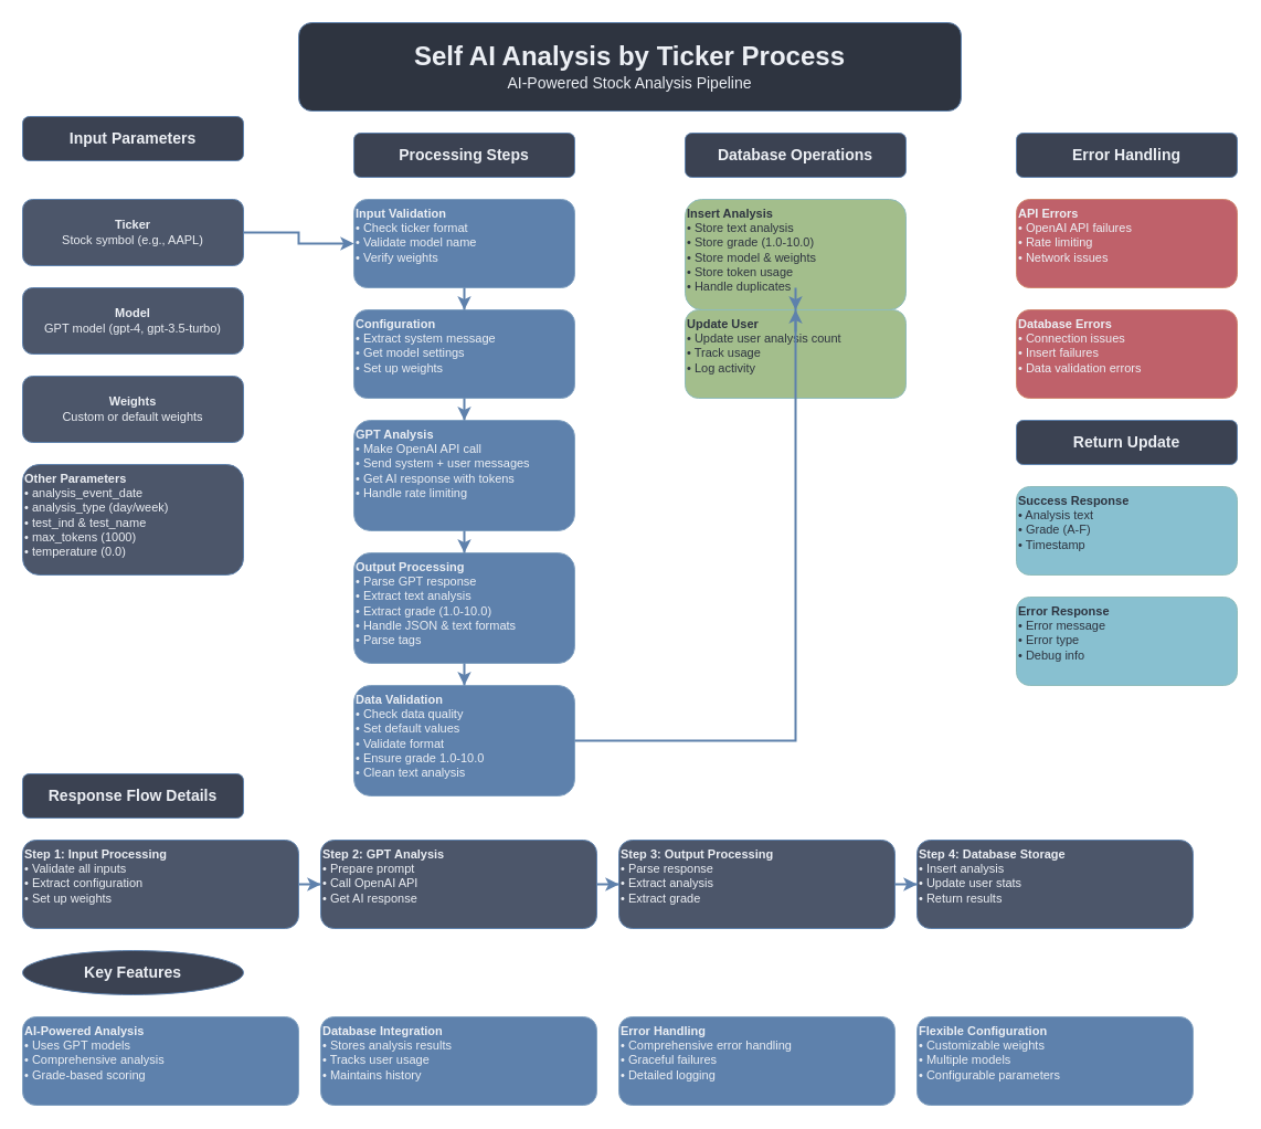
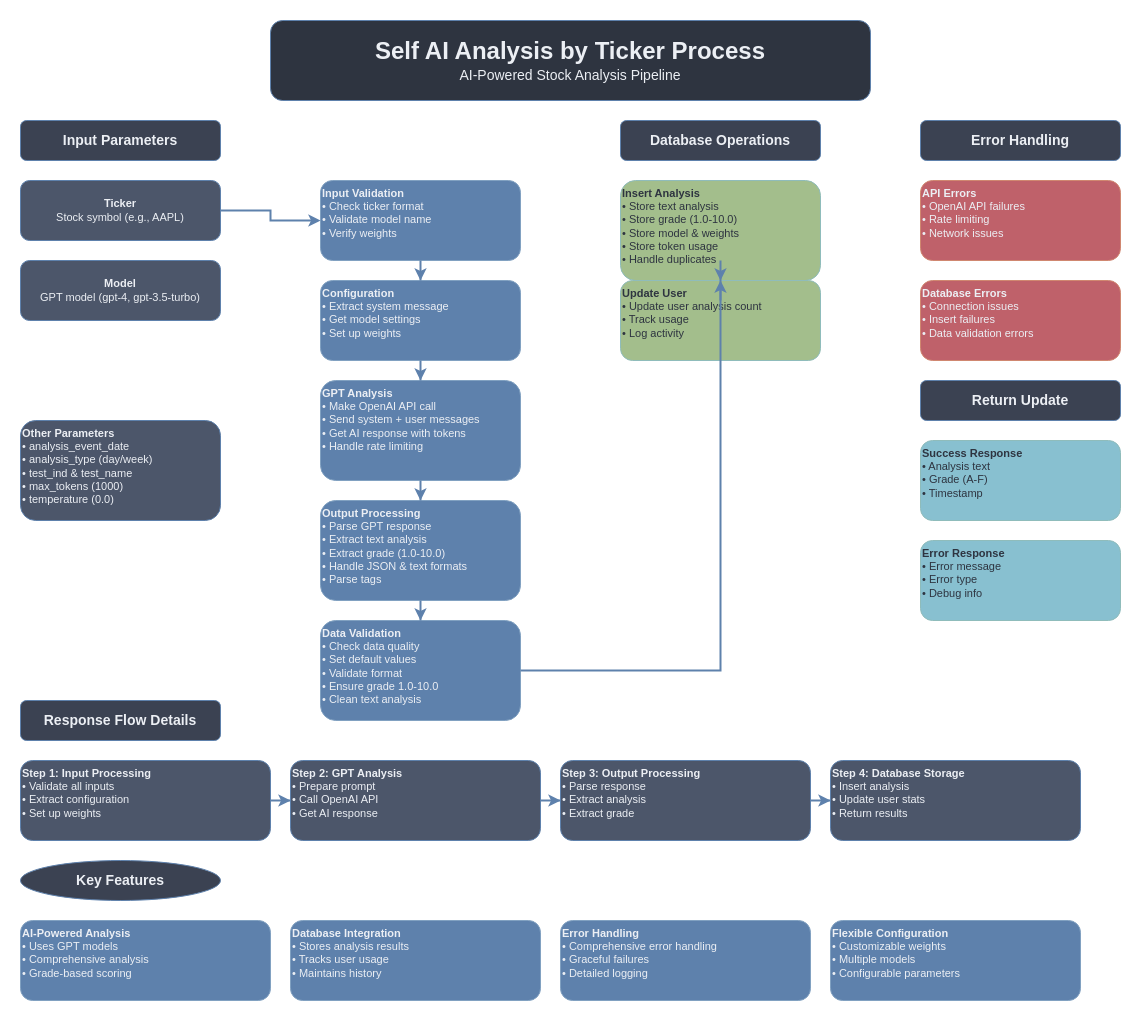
- <mxCell id="3" value="&lt;b&gt;Input Parameters&lt;/b&gt;" style="rounded=1;whiteSpace=wrap;html=1;fillColor=#3B4252;strokeColor=#5E81AC;fontColor=#ECEFF4;fontSize=14;align=center;verticalAlign=middle;" parent="1" vertex="1"><mxGeometry x="20" y="105" width="200" height="40" as="geometry" /></mxCell>
+ <mxCell id="3" value="&lt;b&gt;Input Parameters&lt;/b&gt;" style="rounded=1;whiteSpace=wrap;html=1;fillColor=#3B4252;strokeColor=#5E81AC;fontColor=#ECEFF4;fontSize=14;align=center;verticalAlign=middle;" parent="1" vertex="1"><mxGeometry x="20" y="120" width="200" height="40" as="geometry" /></mxCell>
- <mxCell id="8" value="&lt;b&gt;Processing Steps&lt;/b&gt;" style="rounded=1;whiteSpace=wrap;html=1;fillColor=#3B4252;strokeColor=#5E81AC;fontColor=#ECEFF4;fontSize=14;align=center;verticalAlign=middle;" parent="1" vertex="1"><mxGeometry x="320" y="120" width="200" height="40" as="geometry" /></mxCell>
- <mxCell id="6" value="&lt;b&gt;Weights&lt;/b&gt;&lt;br&gt;Custom or default weights" style="rounded=1;whiteSpace=wrap;html=1;fillColor=#4C566A;strokeColor=#5E81AC;fontColor=#ECEFF4;fontSize=11;align=center;verticalAlign=middle;" parent="1" vertex="1"><mxGeometry x="20" y="340" width="200" height="60" as="geometry" /></mxCell>
